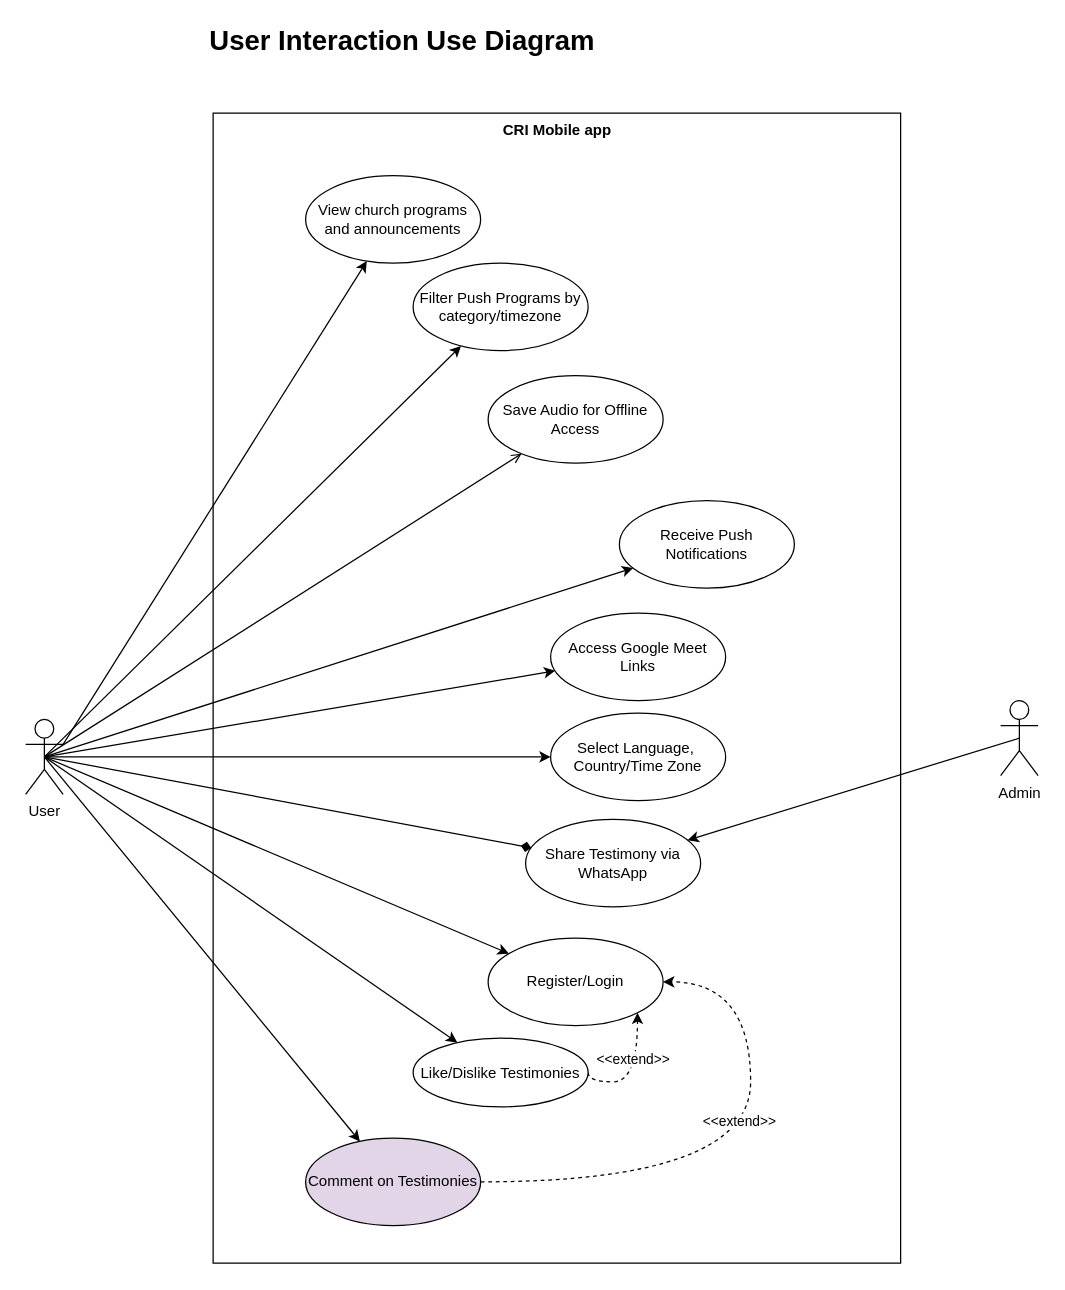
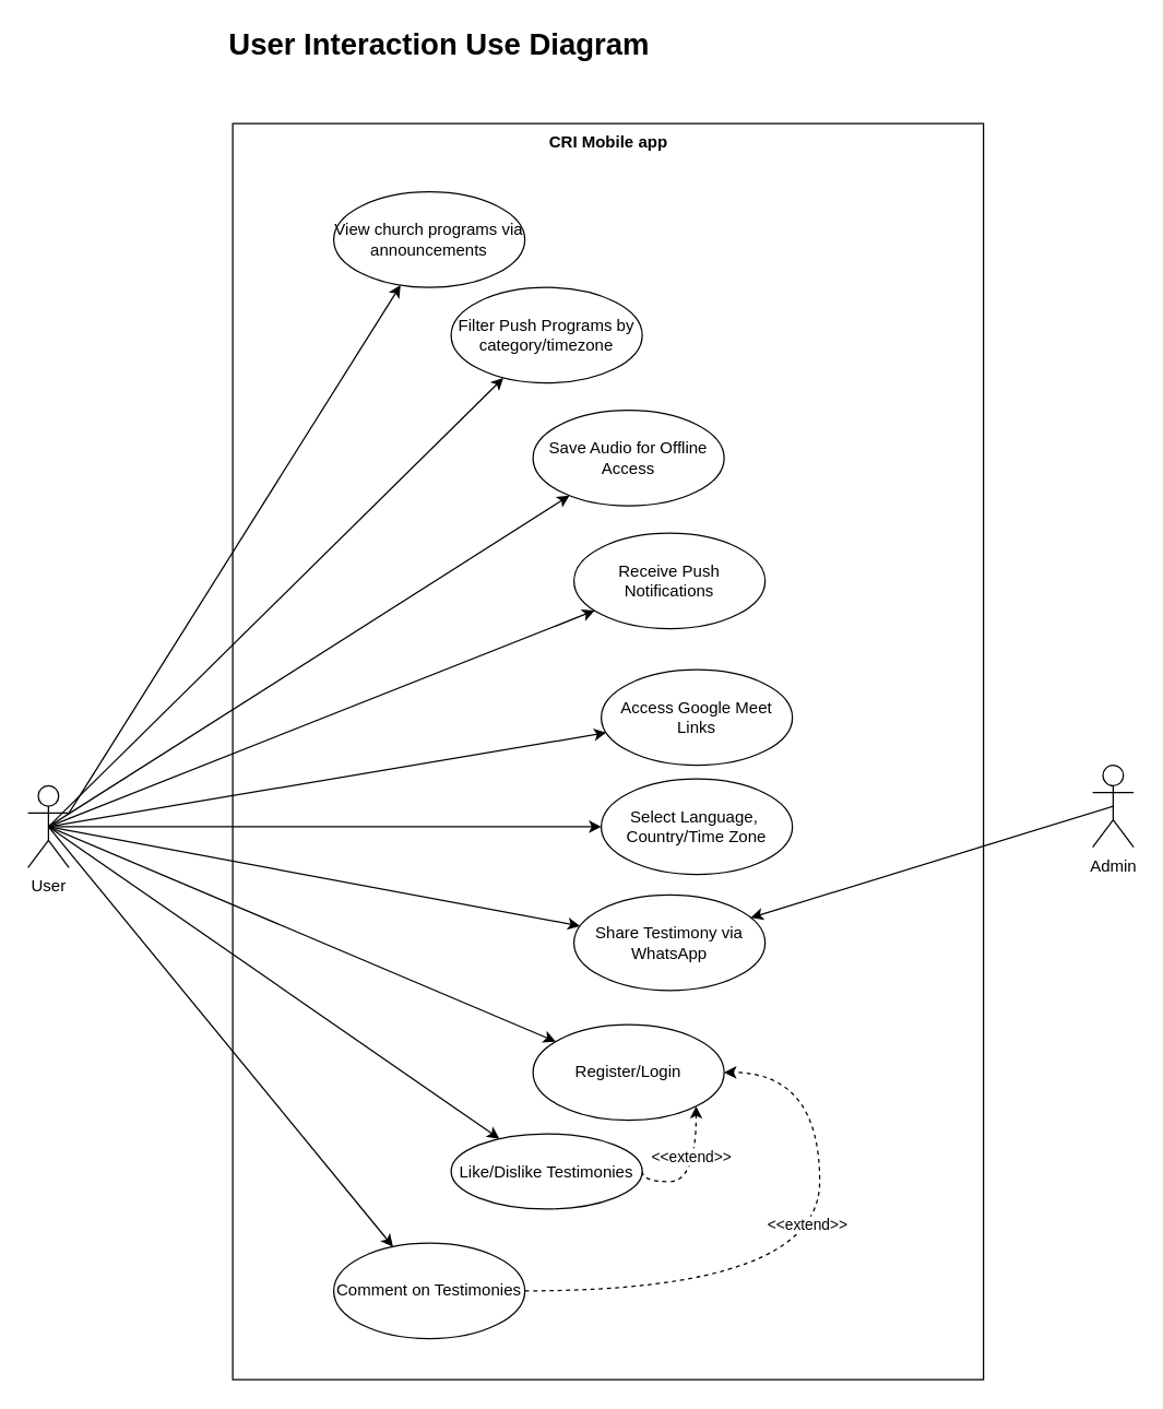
- <mxCell id="14" value="View church programs and announcements" style="ellipse;whiteSpace=wrap;html=1;" vertex="1" parent="1"><mxGeometry x="244" y="140" width="140" height="70" as="geometry" /></mxCell>
+ <mxCell id="14" value="View church programs via announcements" style="ellipse;whiteSpace=wrap;html=1;" vertex="1" parent="1"><mxGeometry x="244" y="140" width="140" height="70" as="geometry" /></mxCell>
- <mxCell id="5" style="rounded=0;orthogonalLoop=1;jettySize=auto;html=1;exitX=0.5;exitY=0.5;exitDx=0;exitDy=0;exitPerimeter=0;endArrow=open;" edge="1" parent="1" source="13" target="16"><mxGeometry relative="1" as="geometry" /></mxCell>
+ <mxCell id="5" style="rounded=0;orthogonalLoop=1;jettySize=auto;html=1;exitX=0.5;exitY=0.5;exitDx=0;exitDy=0;exitPerimeter=0;" edge="1" parent="1" source="13" target="16"><mxGeometry relative="1" as="geometry" /></mxCell>
- <mxCell id="17" value="Receive Push Notifications" style="ellipse;whiteSpace=wrap;html=1;" vertex="1" parent="1"><mxGeometry x="495" y="400" width="140" height="70" as="geometry" /></mxCell>
+ <mxCell id="17" value="Receive Push Notifications" style="ellipse;whiteSpace=wrap;html=1;" vertex="1" parent="1"><mxGeometry x="420" y="390" width="140" height="70" as="geometry" /></mxCell>
- <mxCell id="9" style="rounded=0;orthogonalLoop=1;jettySize=auto;html=1;exitX=0.5;exitY=0.5;exitDx=0;exitDy=0;exitPerimeter=0;endArrow=diamond;" edge="1" parent="1" source="13" target="23"><mxGeometry relative="1" as="geometry" /></mxCell>
+ <mxCell id="9" style="rounded=0;orthogonalLoop=1;jettySize=auto;html=1;exitX=0.5;exitY=0.5;exitDx=0;exitDy=0;exitPerimeter=0;" edge="1" parent="1" source="13" target="23"><mxGeometry relative="1" as="geometry" /></mxCell>
- <mxCell id="26" value="Comment on Testimonies" style="ellipse;whiteSpace=wrap;html=1;fillColor=#e1d5e7;" vertex="1" parent="1"><mxGeometry x="244" y="910" width="140" height="70" as="geometry" /></mxCell>
+ <mxCell id="26" value="Comment on Testimonies" style="ellipse;whiteSpace=wrap;html=1;" vertex="1" parent="1"><mxGeometry x="244" y="910" width="140" height="70" as="geometry" /></mxCell>
